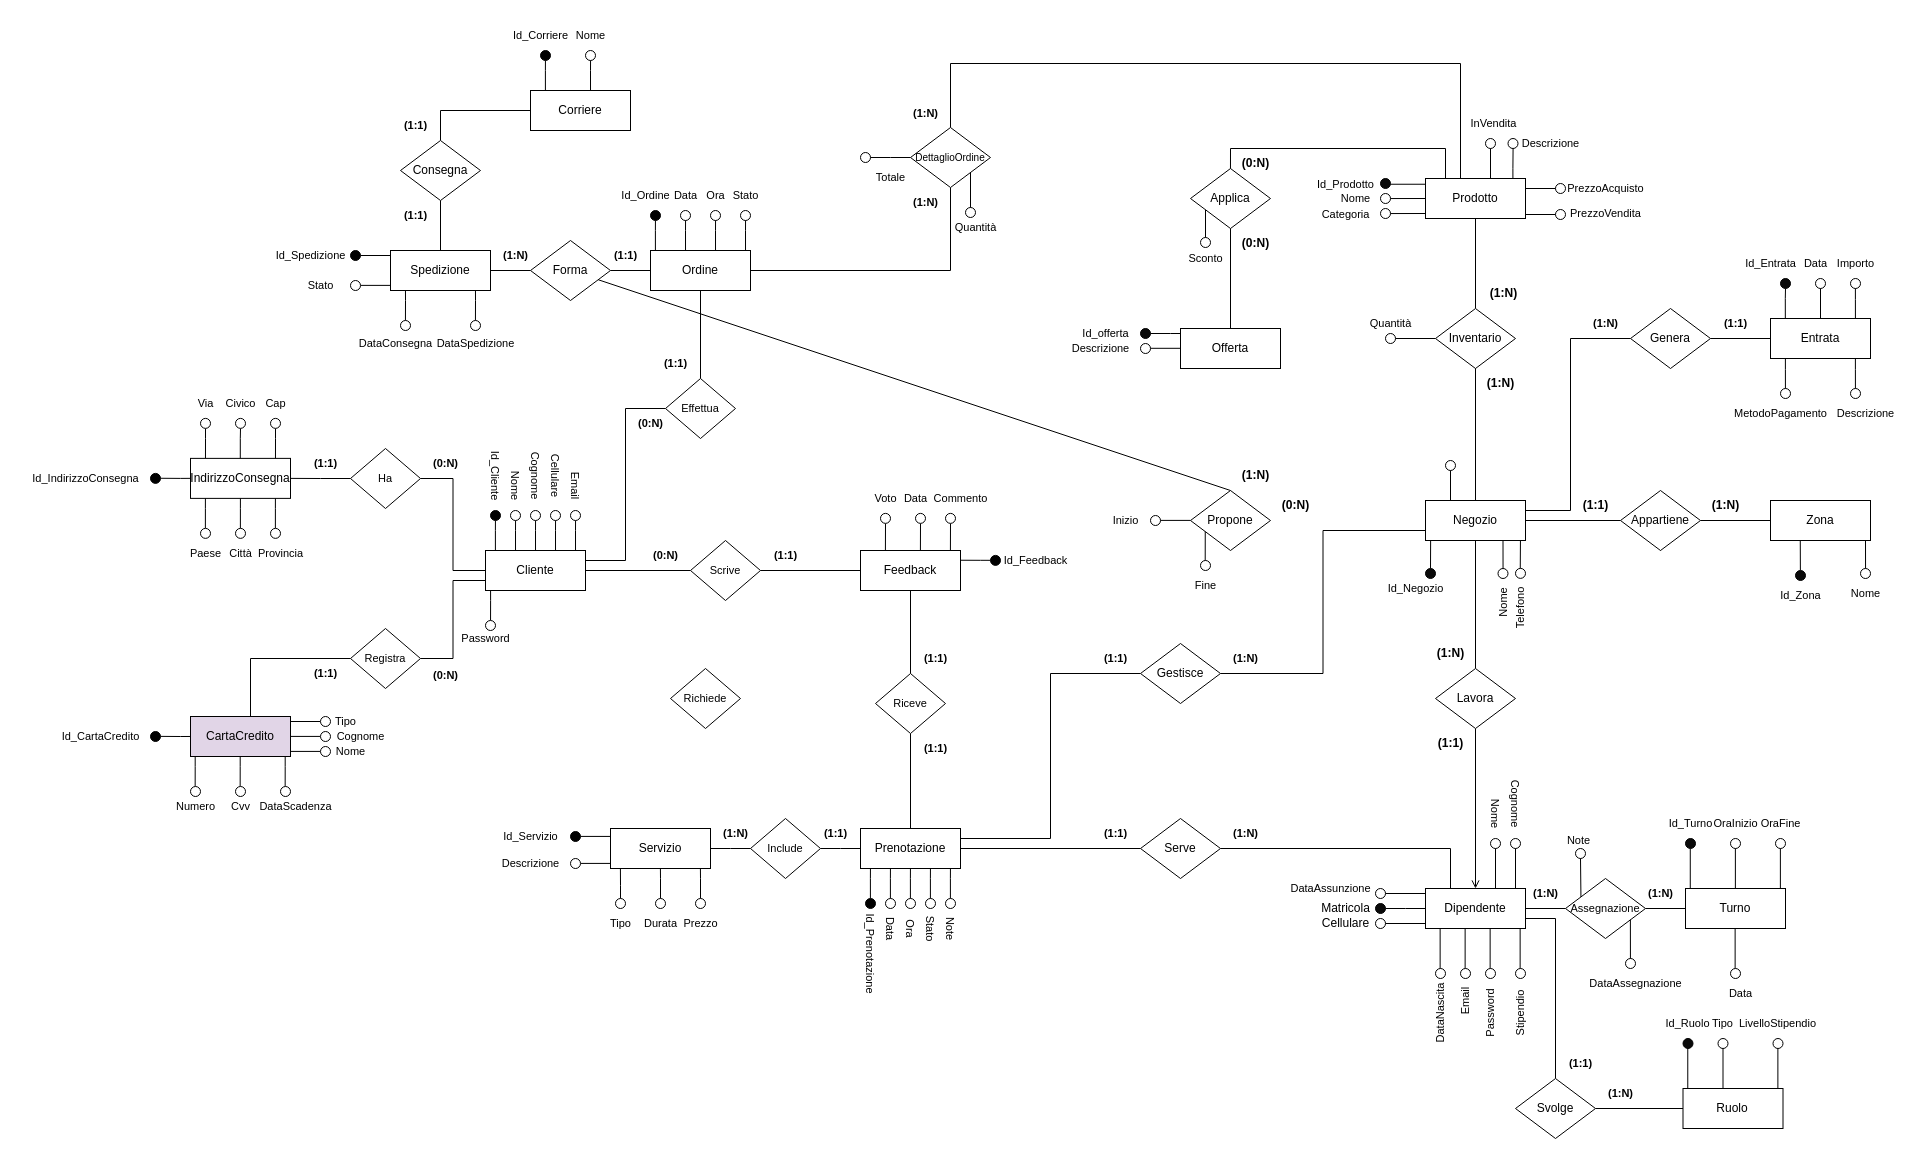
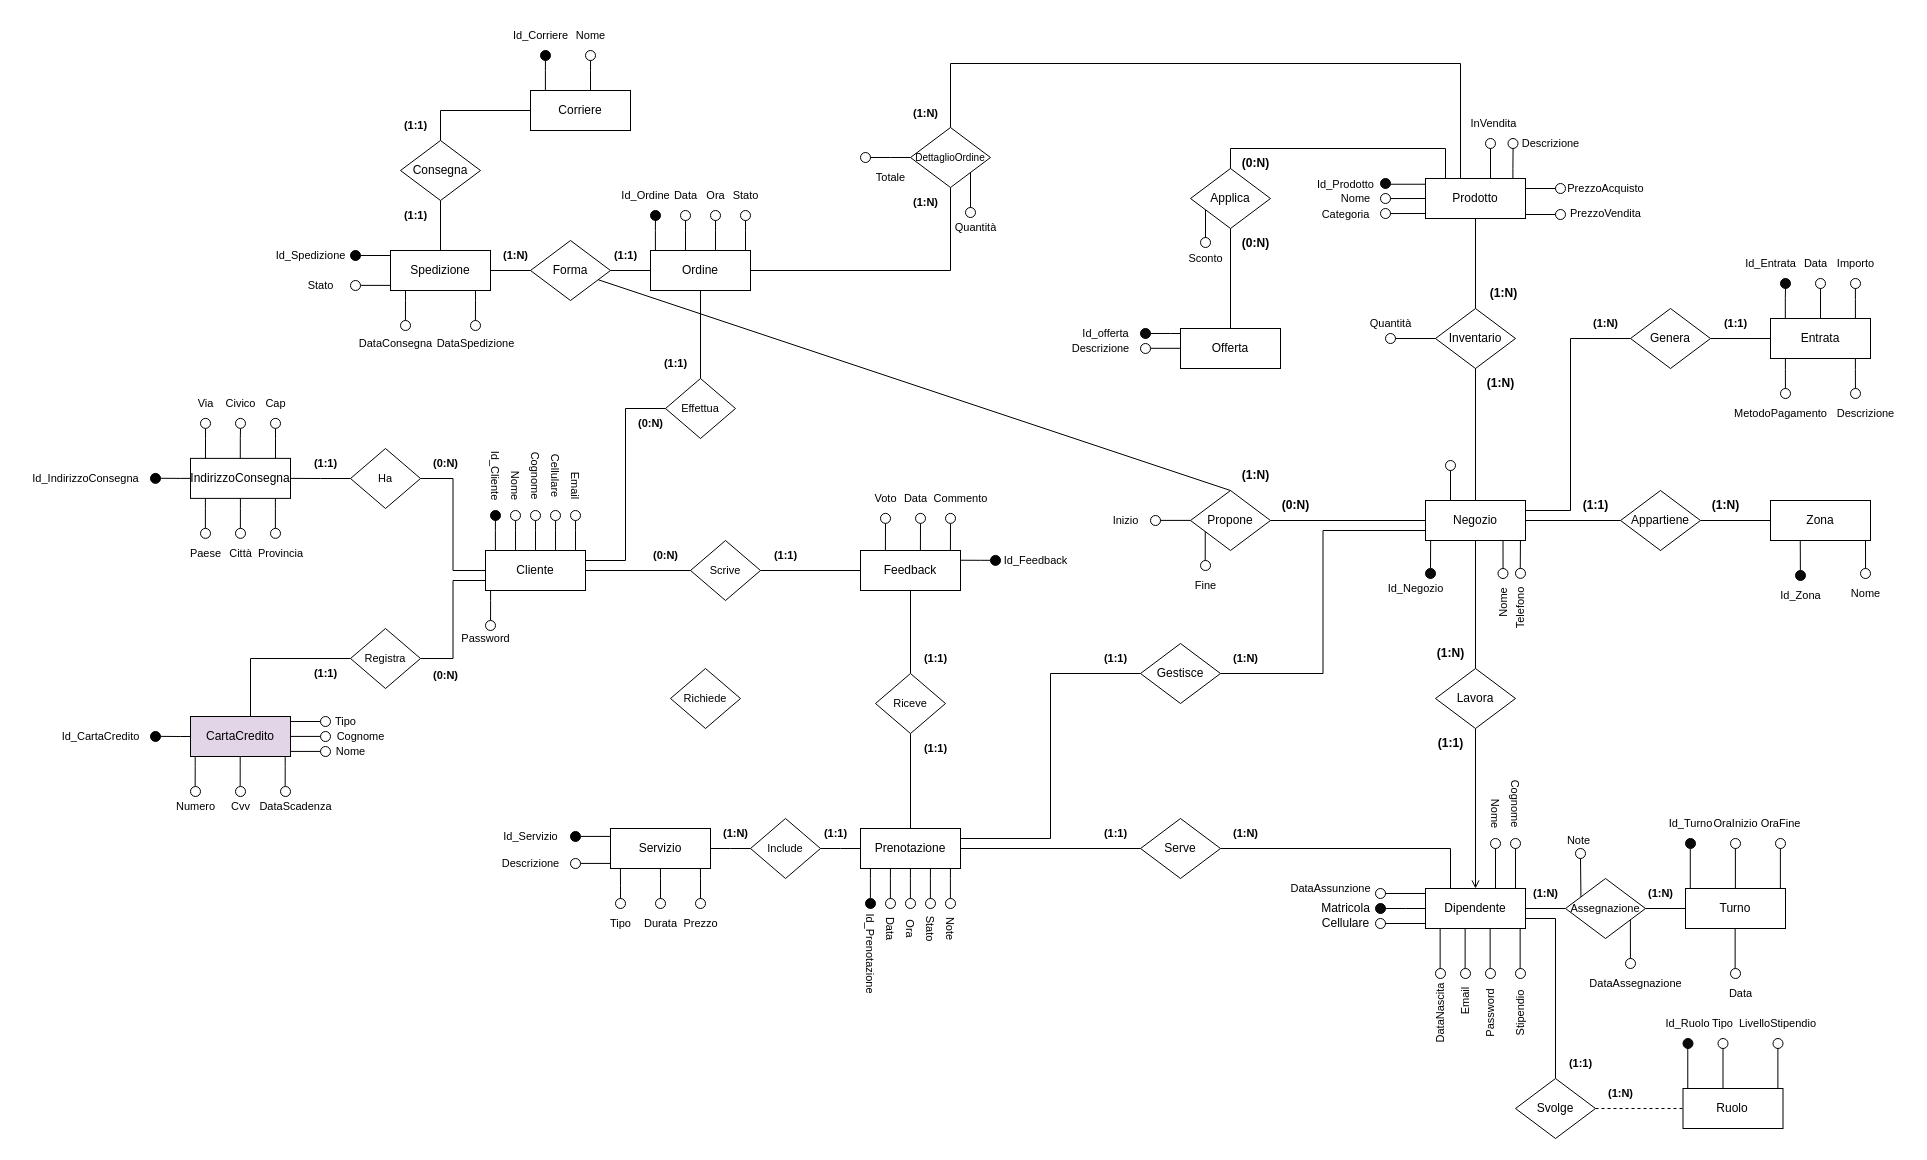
+ <mxCell id="23" value="" style="endArrow=none;html=1;rounded=0;exitX=1;exitY=0.5;exitDx=0;exitDy=0;entryX=0;entryY=0.5;entryDx=0;entryDy=0;" edge="1" parent="1" source="19" target="9"><mxGeometry relative="1" as="geometry"><mxPoint x="1260" y="588" as="sourcePoint" /><mxPoint x="1420" y="588" as="targetPoint" /></mxGeometry></mxCell>
- <mxCell id="166" style="edgeStyle=orthogonalEdgeStyle;rounded=0;orthogonalLoop=1;jettySize=auto;html=1;exitX=1;exitY=0.5;exitDx=0;exitDy=0;entryX=0;entryY=0.5;entryDx=0;entryDy=0;endArrow=none;endFill=0;" edge="1" source="168" target="163" parent="1"><mxGeometry relative="1" as="geometry" /></mxCell>
+ <mxCell id="166" style="edgeStyle=orthogonalEdgeStyle;rounded=0;orthogonalLoop=1;jettySize=auto;html=1;exitX=1;exitY=0.5;exitDx=0;exitDy=0;entryX=0;entryY=0.5;entryDx=0;entryDy=0;endArrow=none;endFill=0;dashed=1;" edge="1" source="168" target="163" parent="1"><mxGeometry relative="1" as="geometry" /></mxCell>
